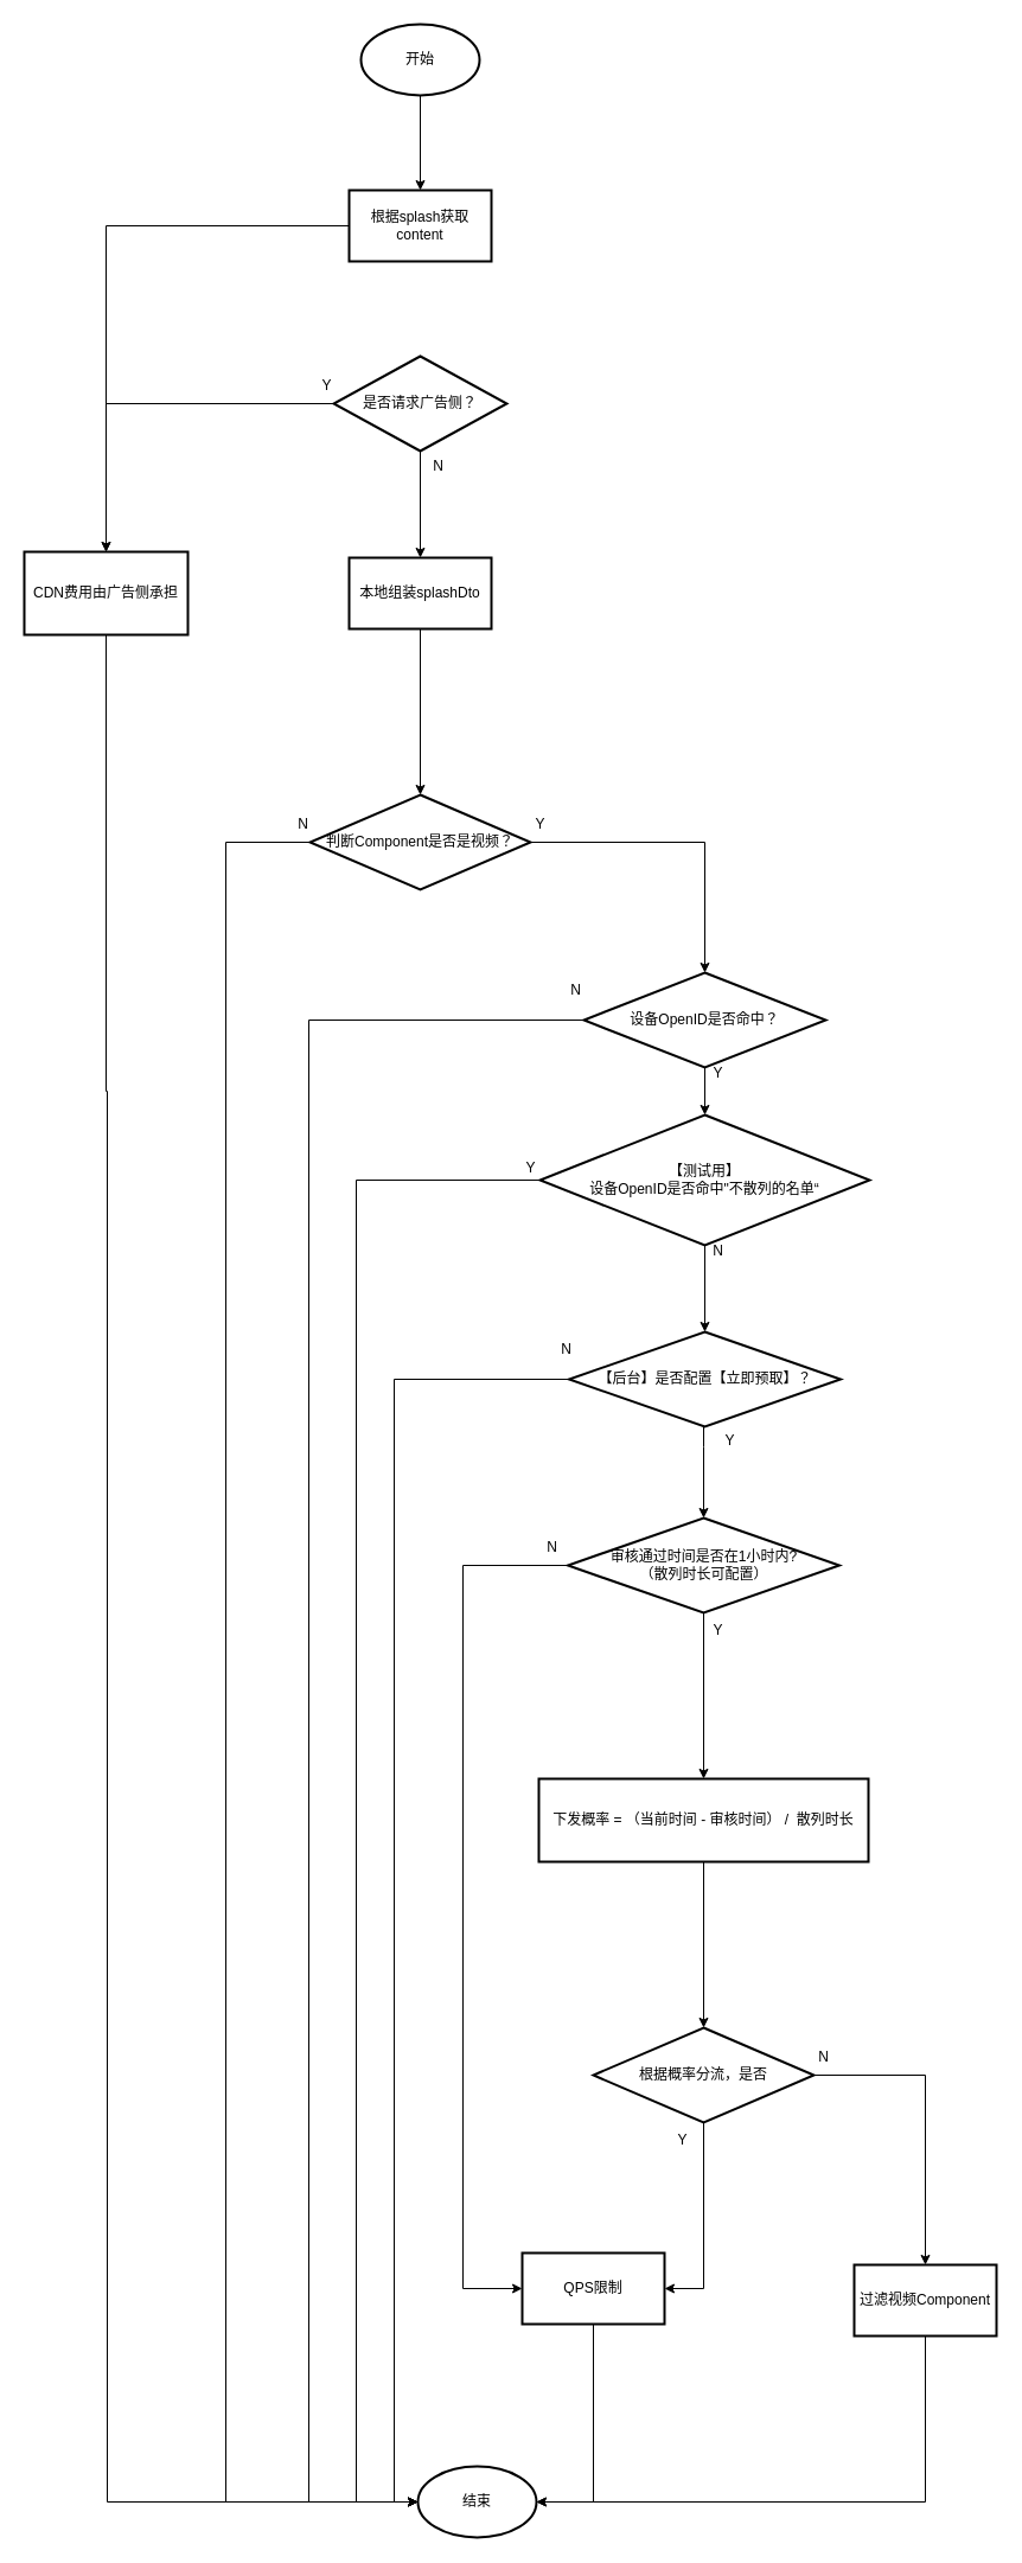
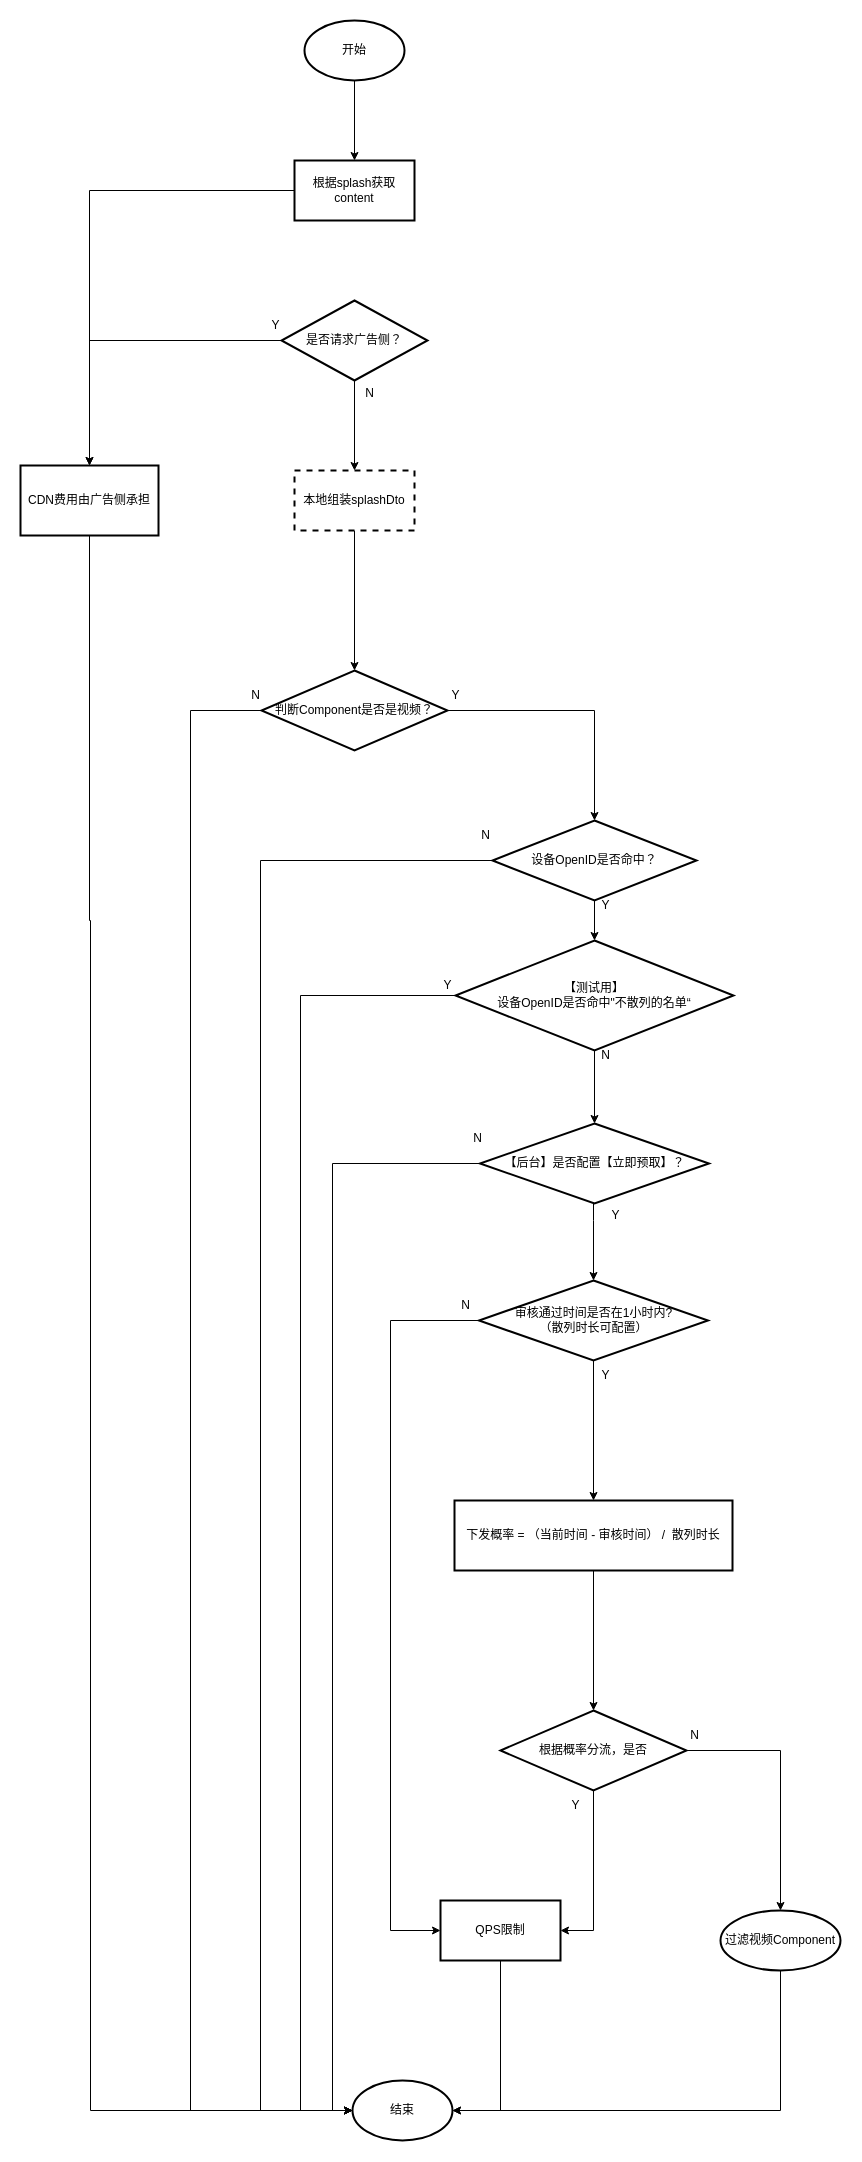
- <mxCell id="10" value="本地组装splashDto" style="whiteSpace=wrap;html=1;strokeWidth=2;" parent="1" vertex="1"><mxGeometry x="294" y="470" width="120" height="60" as="geometry" /></mxCell>
+ <mxCell id="10" value="本地组装splashDto" style="whiteSpace=wrap;html=1;strokeWidth=2;dashed=1;" parent="1" vertex="1"><mxGeometry x="294" y="470" width="120" height="60" as="geometry" /></mxCell>
- <mxCell id="44" value="过滤视频Component" style="whiteSpace=wrap;html=1;strokeWidth=2;" vertex="1" parent="1"><mxGeometry x="720" y="1910" width="120" height="60" as="geometry" /></mxCell>
+ <mxCell id="44" value="过滤视频Component" style="ellipse;whiteSpace=wrap;html=1;strokeWidth=2;" vertex="1" parent="1"><mxGeometry x="720" y="1910" width="120" height="60" as="geometry" /></mxCell>
